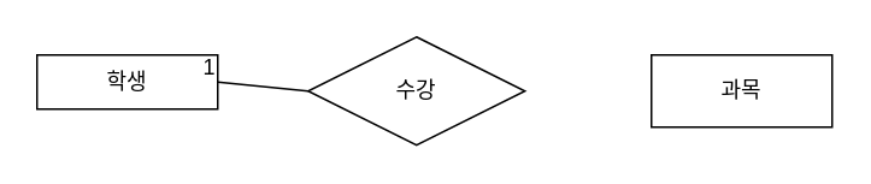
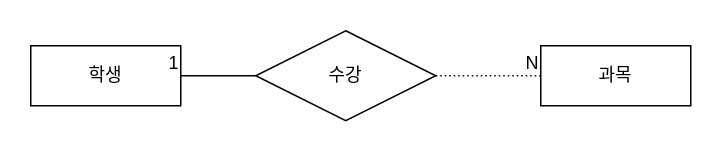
- <mxCell id="2" value="학생" style="whiteSpace=wrap;html=1;align=center;labelBackgroundColor=none;" vertex="1" parent="1"><mxGeometry x="20" y="30" width="100" height="30" as="geometry" /></mxCell>
+ <mxCell id="2" value="학생" style="whiteSpace=wrap;html=1;align=center;labelBackgroundColor=none;" vertex="1" parent="1"><mxGeometry x="20" y="30" width="100" height="40" as="geometry" /></mxCell>
+ <mxCell id="5" value="" style="endArrow=none;html=1;rounded=0;dashed=1;dashPattern=1 2;entryX=0;entryY=0.5;entryDx=0;entryDy=0;exitX=1;exitY=0.5;exitDx=0;exitDy=0;labelBackgroundColor=none;" edge="1" parent="1" source="3" target="4"><mxGeometry relative="1" as="geometry"><mxPoint x="240" y="49.5" as="sourcePoint" /><mxPoint x="400" y="49.5" as="targetPoint" /></mxGeometry></mxCell>
+ <mxCell id="6" value="N" style="resizable=0;html=1;whiteSpace=wrap;align=right;verticalAlign=bottom;labelBackgroundColor=none;" connectable="0" vertex="1" parent="5"><mxGeometry x="1" relative="1" as="geometry" /></mxCell>
